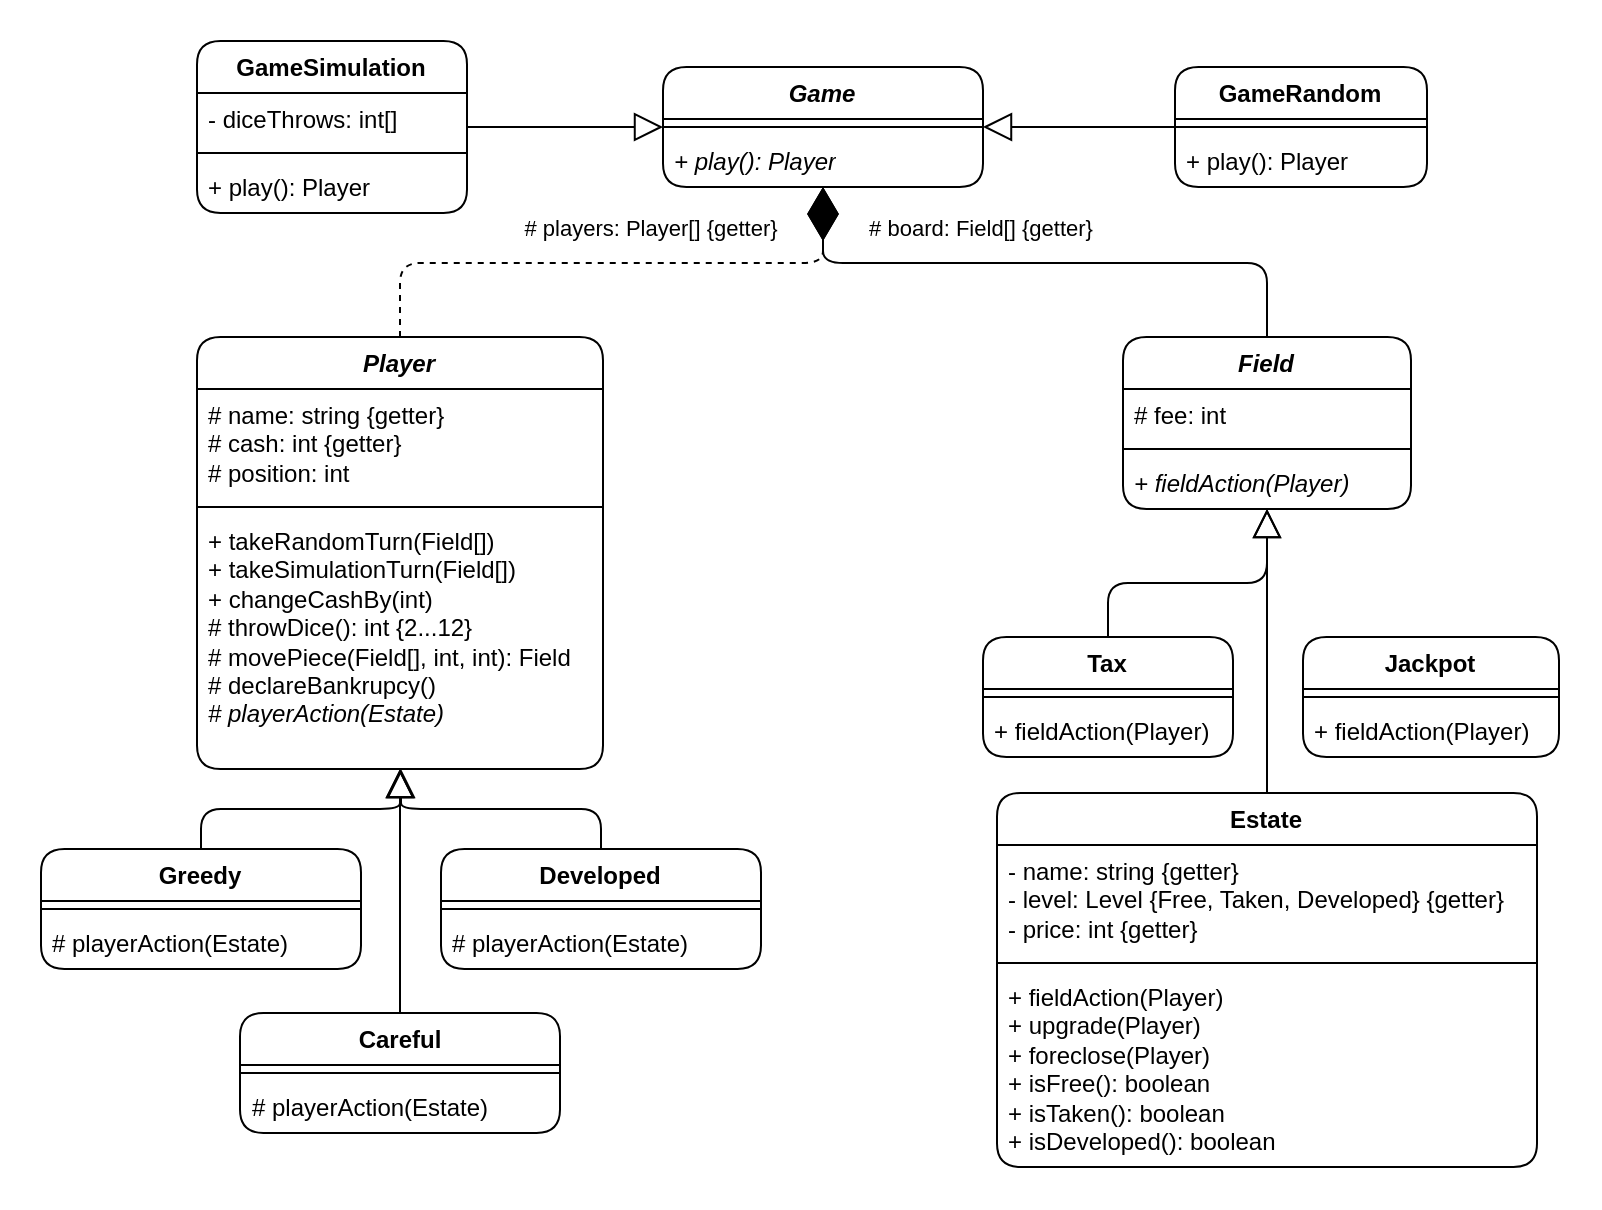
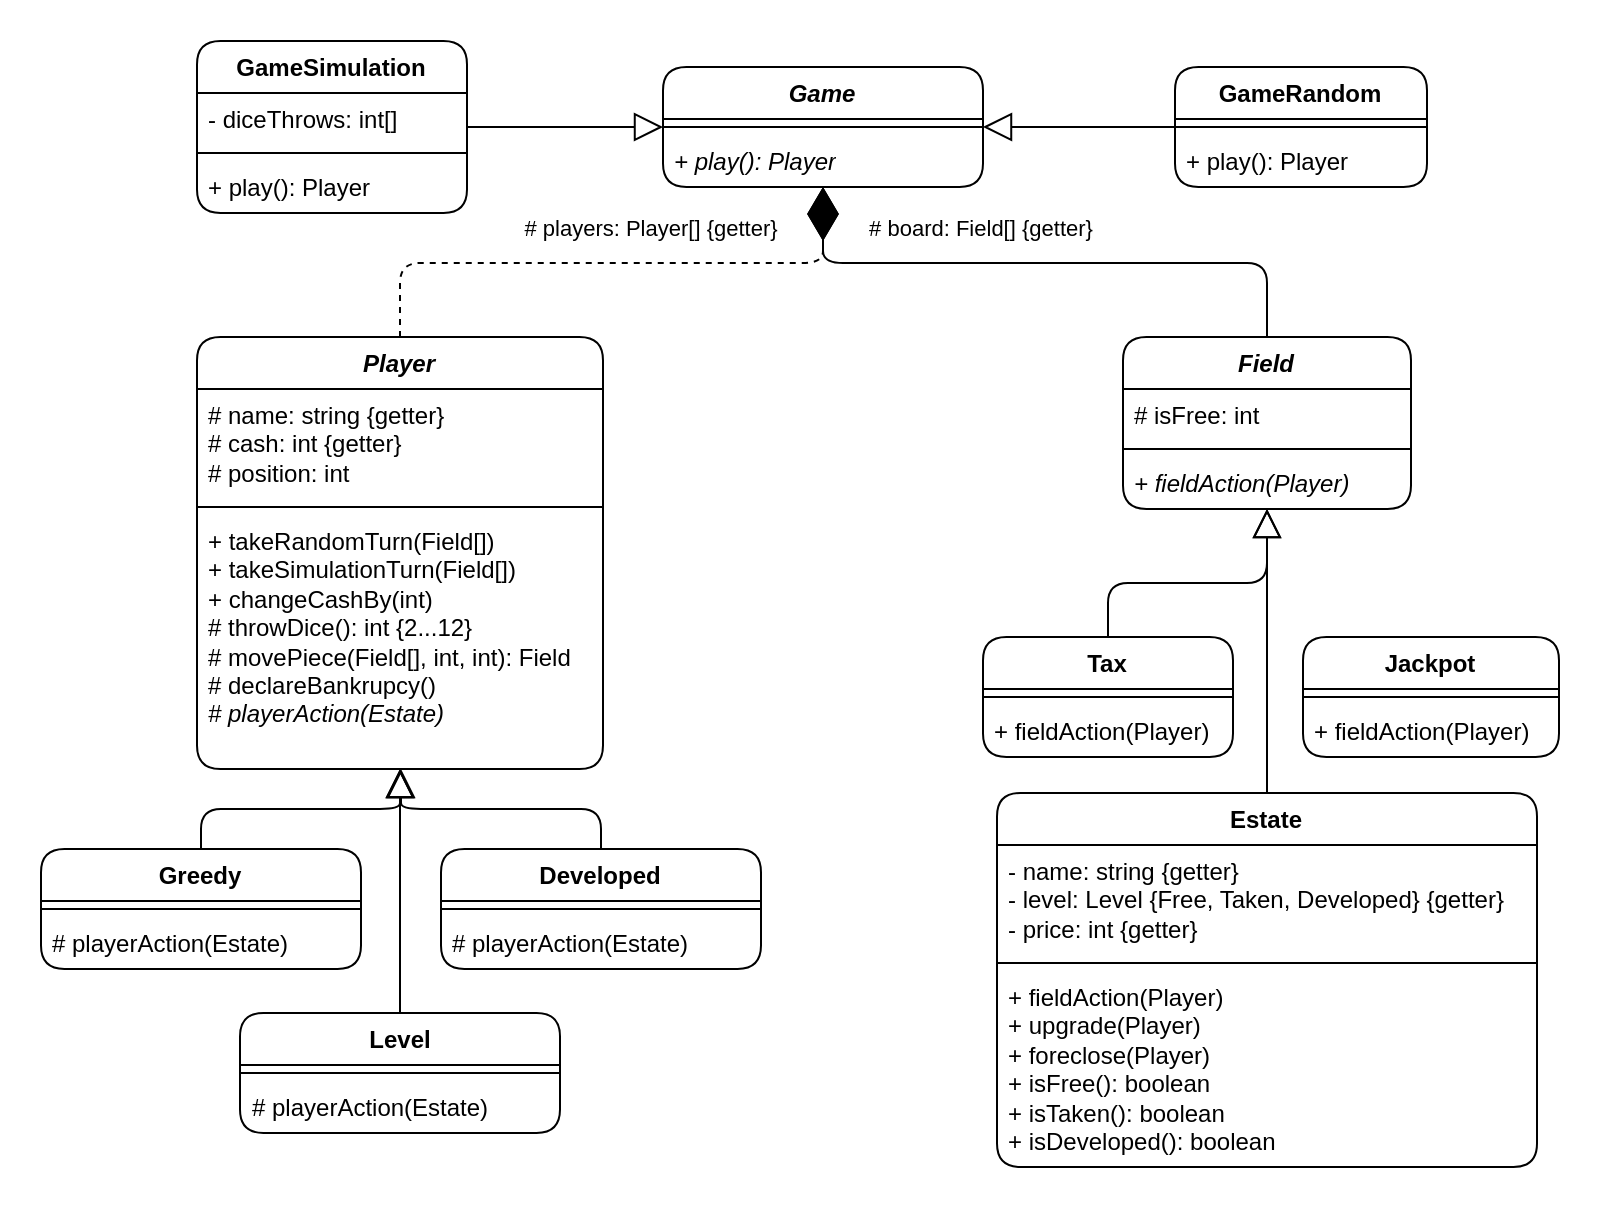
- <mxCell id="5" value="&lt;div&gt;# fee: int&lt;/div&gt;" style="text;strokeColor=none;fillColor=none;align=left;verticalAlign=top;spacingLeft=4;spacingRight=4;overflow=hidden;rotatable=0;points=[[0,0.5],[1,0.5]];portConstraint=eastwest;whiteSpace=wrap;html=1;labelBackgroundColor=none;textShadow=0;rounded=1;" parent="4" vertex="1"><mxGeometry y="26" width="144" height="26" as="geometry" /></mxCell>
+ <mxCell id="5" value="&lt;div&gt;# isFree: int&lt;/div&gt;" style="text;strokeColor=none;fillColor=none;align=left;verticalAlign=top;spacingLeft=4;spacingRight=4;overflow=hidden;rotatable=0;points=[[0,0.5],[1,0.5]];portConstraint=eastwest;whiteSpace=wrap;html=1;labelBackgroundColor=none;textShadow=0;rounded=1;" parent="4" vertex="1"><mxGeometry y="26" width="144" height="26" as="geometry" /></mxCell>
- <mxCell id="29" value="Careful" style="swimlane;fontStyle=1;align=center;verticalAlign=top;childLayout=stackLayout;horizontal=1;startSize=26;horizontalStack=0;resizeParent=1;resizeParentMax=0;resizeLast=0;collapsible=1;marginBottom=0;whiteSpace=wrap;html=1;labelBackgroundColor=none;textShadow=0;swimlaneFillColor=none;rounded=1;labelBorderColor=none;fillColor=none;" parent="1" vertex="1"><mxGeometry x="119.5" y="506" width="160" height="60" as="geometry" /></mxCell>
+ <mxCell id="29" value="Level" style="swimlane;fontStyle=1;align=center;verticalAlign=top;childLayout=stackLayout;horizontal=1;startSize=26;horizontalStack=0;resizeParent=1;resizeParentMax=0;resizeLast=0;collapsible=1;marginBottom=0;whiteSpace=wrap;html=1;labelBackgroundColor=none;textShadow=0;swimlaneFillColor=none;rounded=1;labelBorderColor=none;fillColor=none;" parent="1" vertex="1"><mxGeometry x="119.5" y="506" width="160" height="60" as="geometry" /></mxCell>
